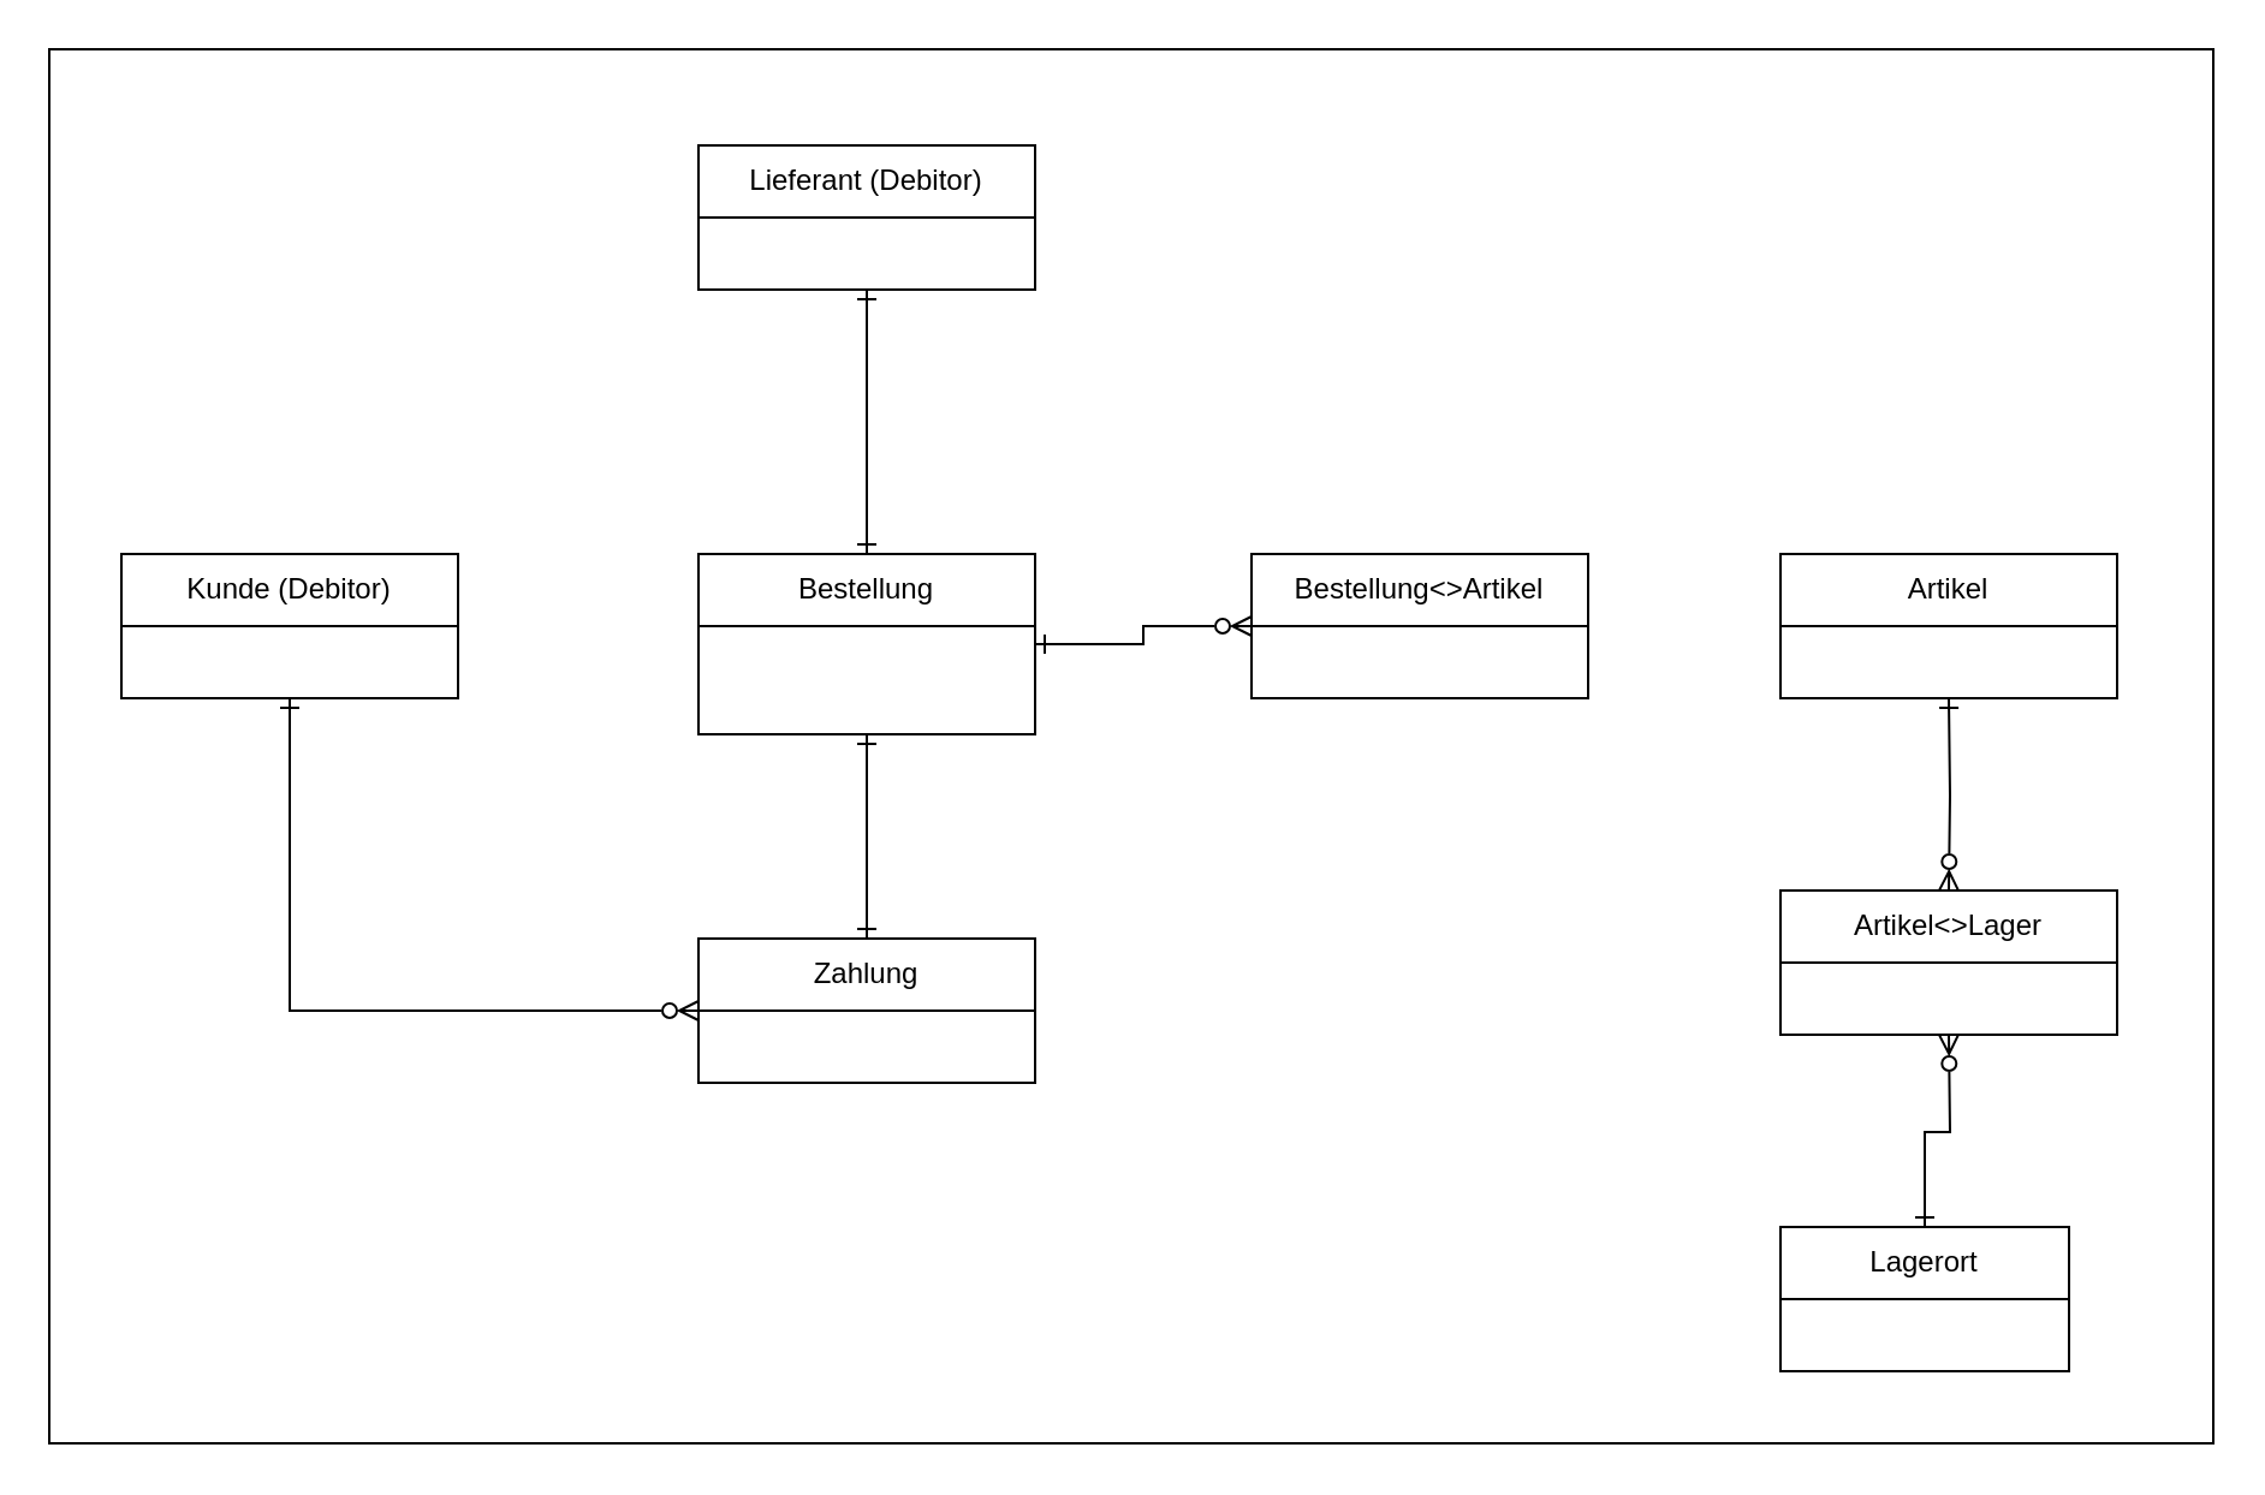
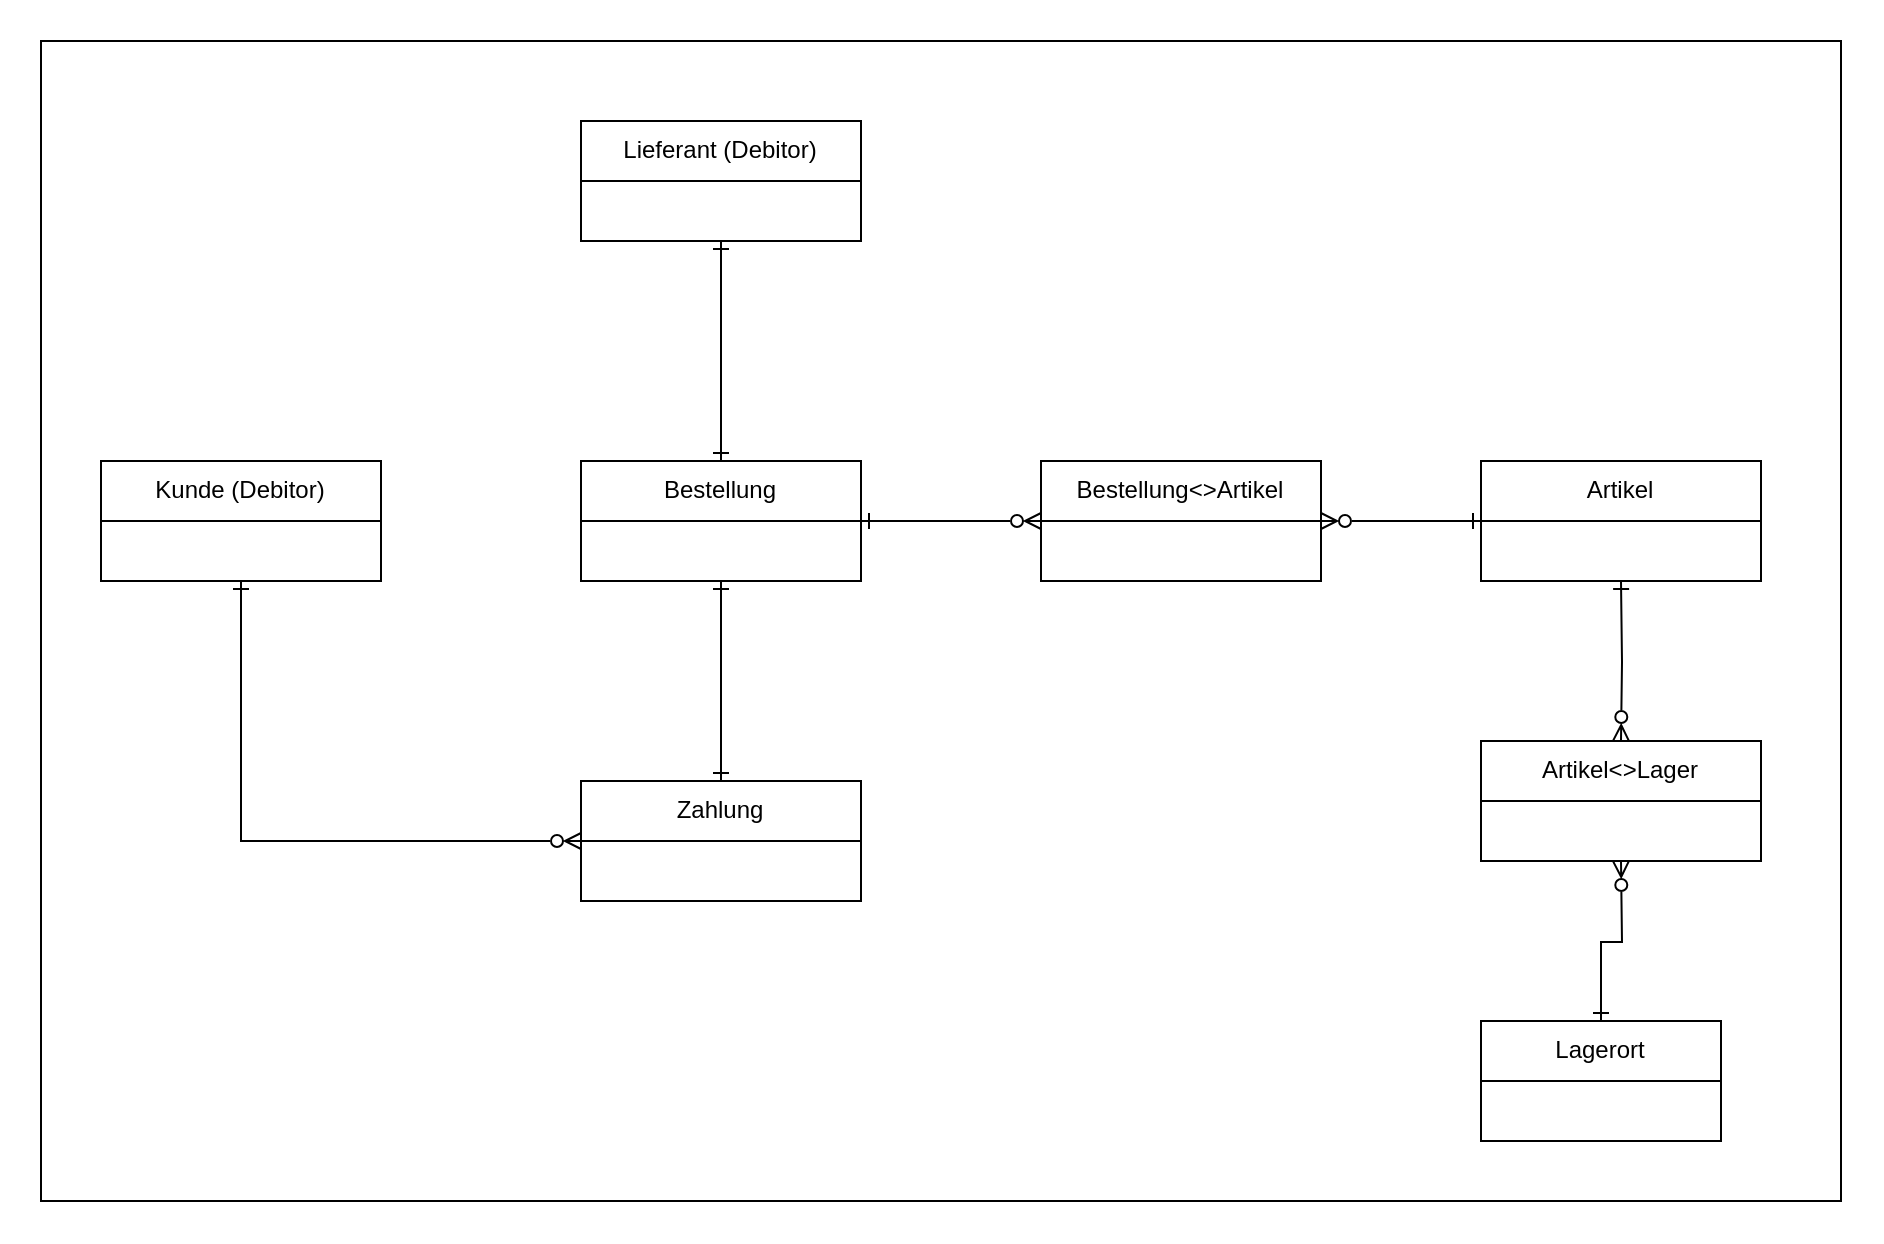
+ <mxCell id="9" style="edgeStyle=orthogonalEdgeStyle;rounded=0;orthogonalLoop=1;jettySize=auto;html=1;entryX=1;entryY=0.5;entryDx=0;entryDy=0;startArrow=ERone;startFill=0;endArrow=ERzeroToMany;endFill=0;" parent="1" source="10" target="15" edge="1"><mxGeometry relative="1" as="geometry" /></mxCell>
- <mxCell id="8" value="Bestellung" style="swimlane;fontStyle=0;childLayout=stackLayout;horizontal=1;startSize=30;horizontalStack=0;resizeParent=1;resizeParentMax=0;resizeLast=0;collapsible=1;marginBottom=0;whiteSpace=wrap;html=1;" parent="1" vertex="1"><mxGeometry x="290" y="230" width="140" height="75" as="geometry" /></mxCell>
+ <mxCell id="8" value="Bestellung" style="swimlane;fontStyle=0;childLayout=stackLayout;horizontal=1;startSize=30;horizontalStack=0;resizeParent=1;resizeParentMax=0;resizeLast=0;collapsible=1;marginBottom=0;whiteSpace=wrap;html=1;" parent="1" vertex="1"><mxGeometry x="290" y="230" width="140" height="60" as="geometry" /></mxCell>
